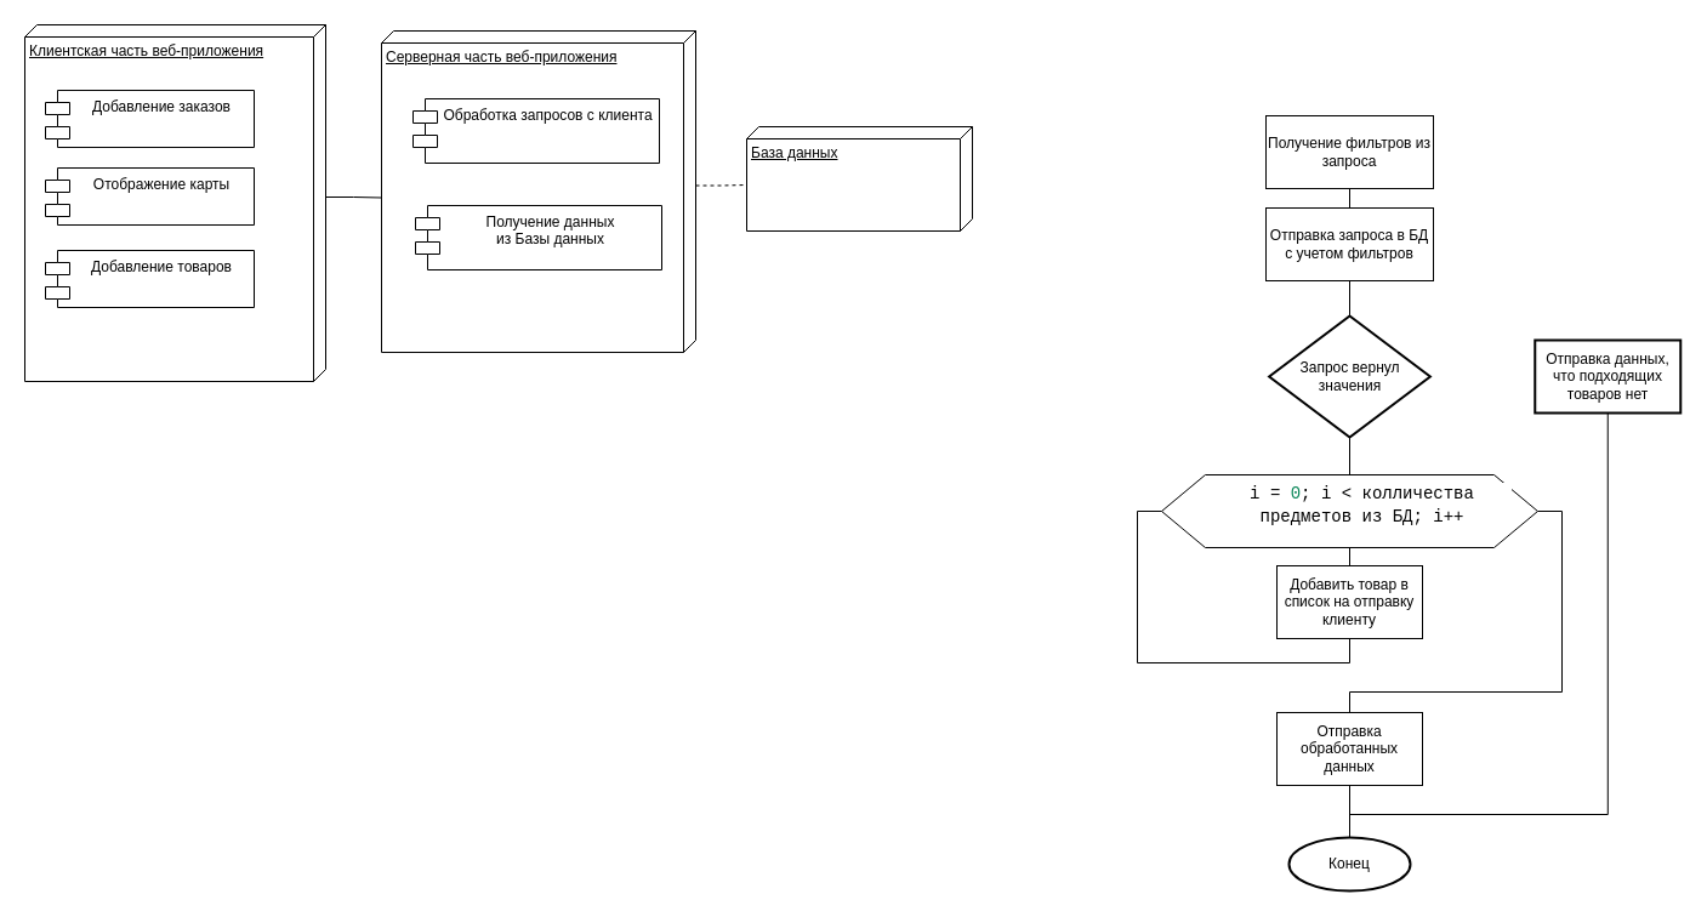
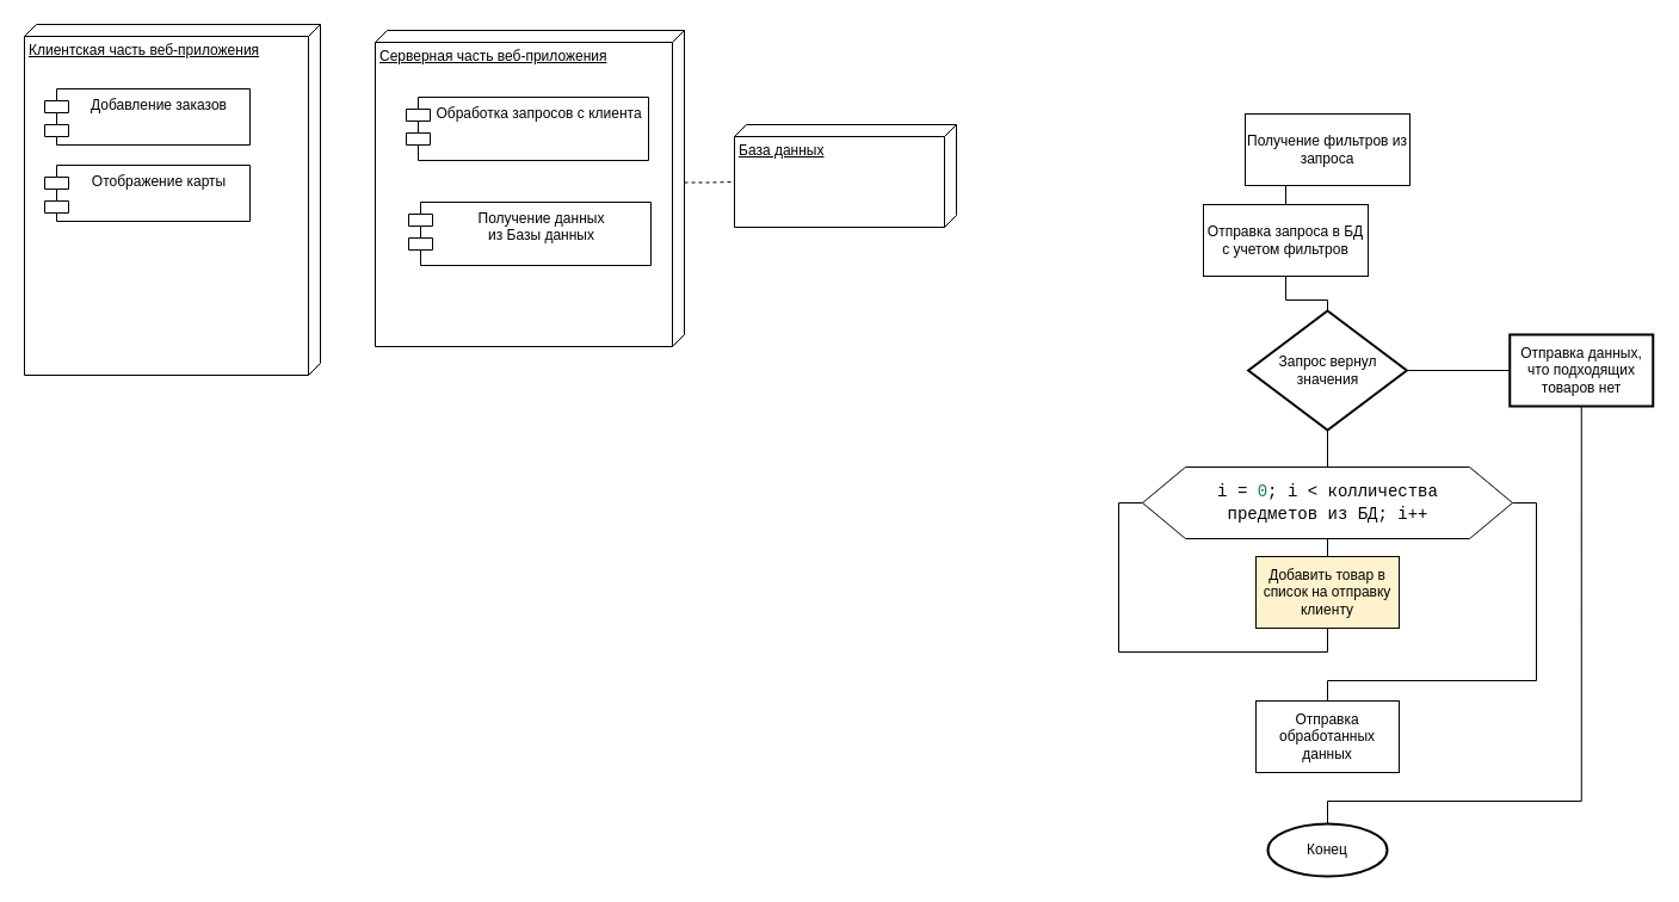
- <mxCell id="2" style="edgeStyle=orthogonalEdgeStyle;rounded=0;orthogonalLoop=1;jettySize=auto;html=1;exitX=0;exitY=0;exitDx=142;exitDy=0;exitPerimeter=0;entryX=0;entryY=0;entryDx=137.5;entryDy=259;entryPerimeter=0;endArrow=none;endFill=0;" parent="1" source="3" target="5" edge="1"><mxGeometry relative="1" as="geometry" /></mxCell>
- <mxCell id="15" value="Отправка запроса в БД с учетом фильтров" style="rounded=0;whiteSpace=wrap;html=1;" vertex="1" parent="1"><mxGeometry x="1043" y="171" width="138" height="60" as="geometry" /></mxCell>
+ <mxCell id="15" value="Отправка запроса в БД с учетом фильтров" style="rounded=0;whiteSpace=wrap;html=1;" vertex="1" parent="1"><mxGeometry x="1008" y="171" width="138" height="60" as="geometry" /></mxCell>
- <mxCell id="9" value="Добавление товаров" style="shape=module;align=left;spacingLeft=20;align=center;verticalAlign=top;" parent="1" vertex="1"><mxGeometry x="37" y="206" width="172" height="47" as="geometry" /></mxCell>
+ <mxCell id="16" value="" style="edgeStyle=orthogonalEdgeStyle;rounded=0;orthogonalLoop=1;jettySize=auto;html=1;endArrow=none;endFill=0;" edge="1" parent="1" source="18" target="20"><mxGeometry relative="1" as="geometry" /></mxCell>
- <mxCell id="23" value="&lt;div style=&quot;background-color: rgb(255 , 255 , 255) ; font-family: &amp;#34;consolas&amp;#34; , &amp;#34;courier new&amp;#34; , monospace ; font-size: 14px ; line-height: 19px&quot;&gt;i = &lt;span style=&quot;color: #098658&quot;&gt;0&lt;/span&gt;; i &amp;lt; колличества предметов из БД; i++&lt;/div&gt;" style="text;html=1;strokeColor=none;fillColor=none;align=center;verticalAlign=middle;whiteSpace=wrap;rounded=0;" vertex="1" parent="21"><mxGeometry x="40.5" y="3.5" width="249" height="43" as="geometry" /></mxCell>
+ <mxCell id="23" value="&lt;div style=&quot;background-color: rgb(255 , 255 , 255) ; font-family: &amp;#34;consolas&amp;#34; , &amp;#34;courier new&amp;#34; , monospace ; font-size: 14px ; line-height: 19px&quot;&gt;i = &lt;span style=&quot;color: #098658&quot;&gt;0&lt;/span&gt;; i &amp;lt; колличества предметов из БД; i++&lt;/div&gt;" style="text;html=1;strokeColor=none;fillColor=none;align=center;verticalAlign=middle;whiteSpace=wrap;rounded=0;" vertex="1" parent="21"><mxGeometry x="30.5" y="8.5" width="249" height="43" as="geometry" /></mxCell>
- <mxCell id="25" value="Добавить товар в список на отправку клиенту" style="rounded=0;whiteSpace=wrap;html=1;" vertex="1" parent="1"><mxGeometry x="1052.01" y="466" width="120" height="60" as="geometry" /></mxCell>
+ <mxCell id="25" value="Добавить товар в список на отправку клиенту" style="rounded=0;whiteSpace=wrap;html=1;fillColor=#fff2cc;" vertex="1" parent="1"><mxGeometry x="1052.01" y="466" width="120" height="60" as="geometry" /></mxCell>
- <mxCell id="27" style="edgeStyle=orthogonalEdgeStyle;rounded=0;orthogonalLoop=1;jettySize=auto;html=1;exitX=0.5;exitY=1;exitDx=0;exitDy=0;entryX=0.5;entryY=0;entryDx=0;entryDy=0;entryPerimeter=0;endArrow=none;endFill=0;" edge="1" parent="1" source="28" target="30"><mxGeometry relative="1" as="geometry" /></mxCell>
